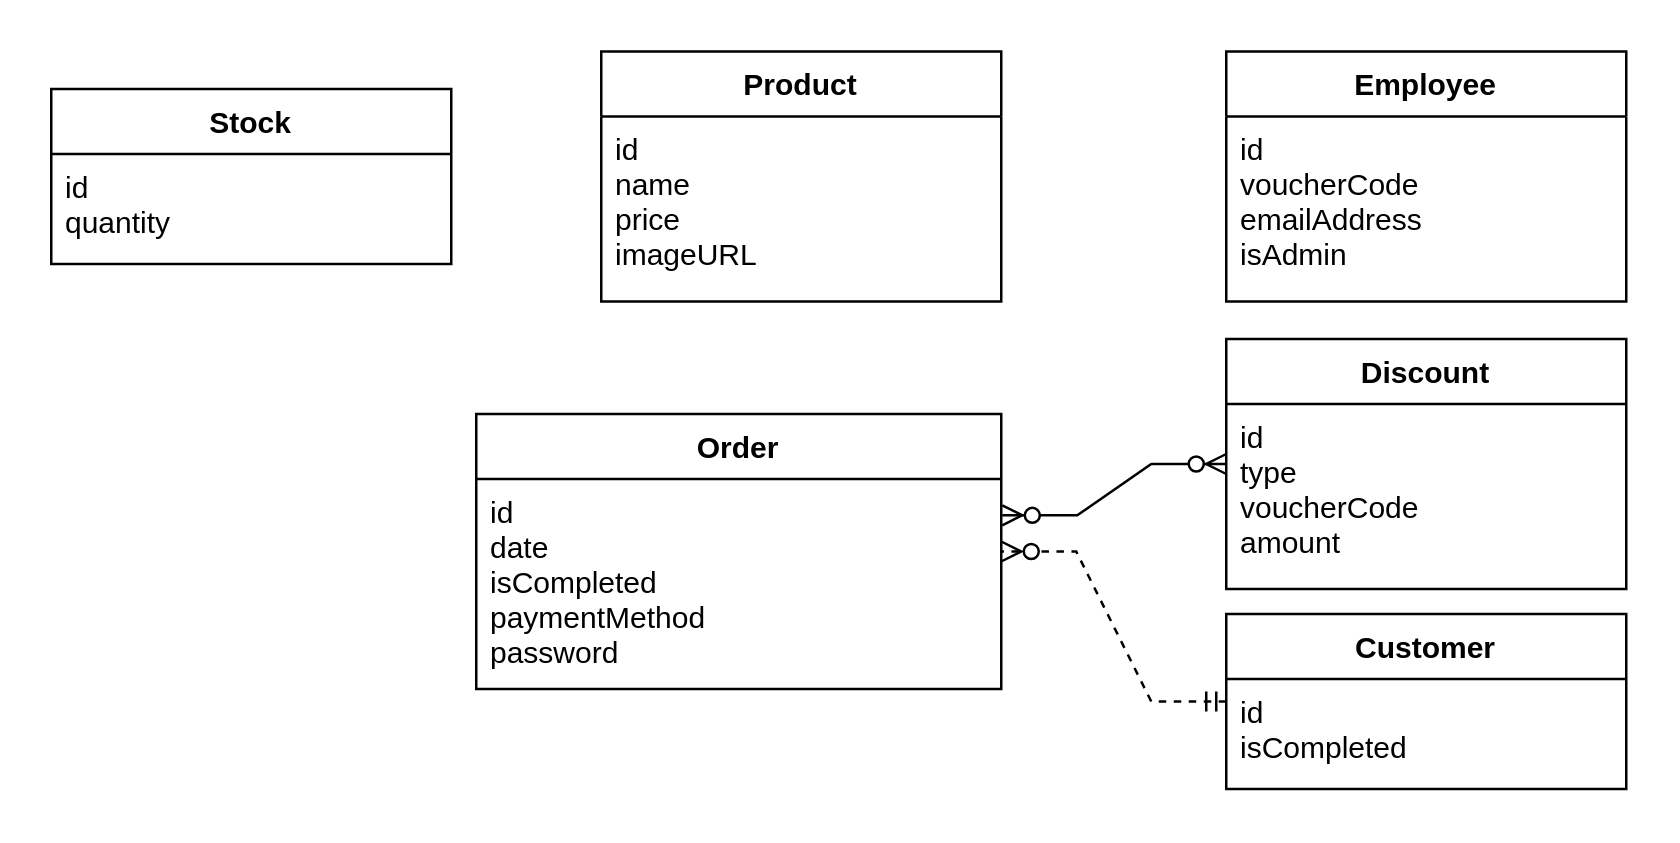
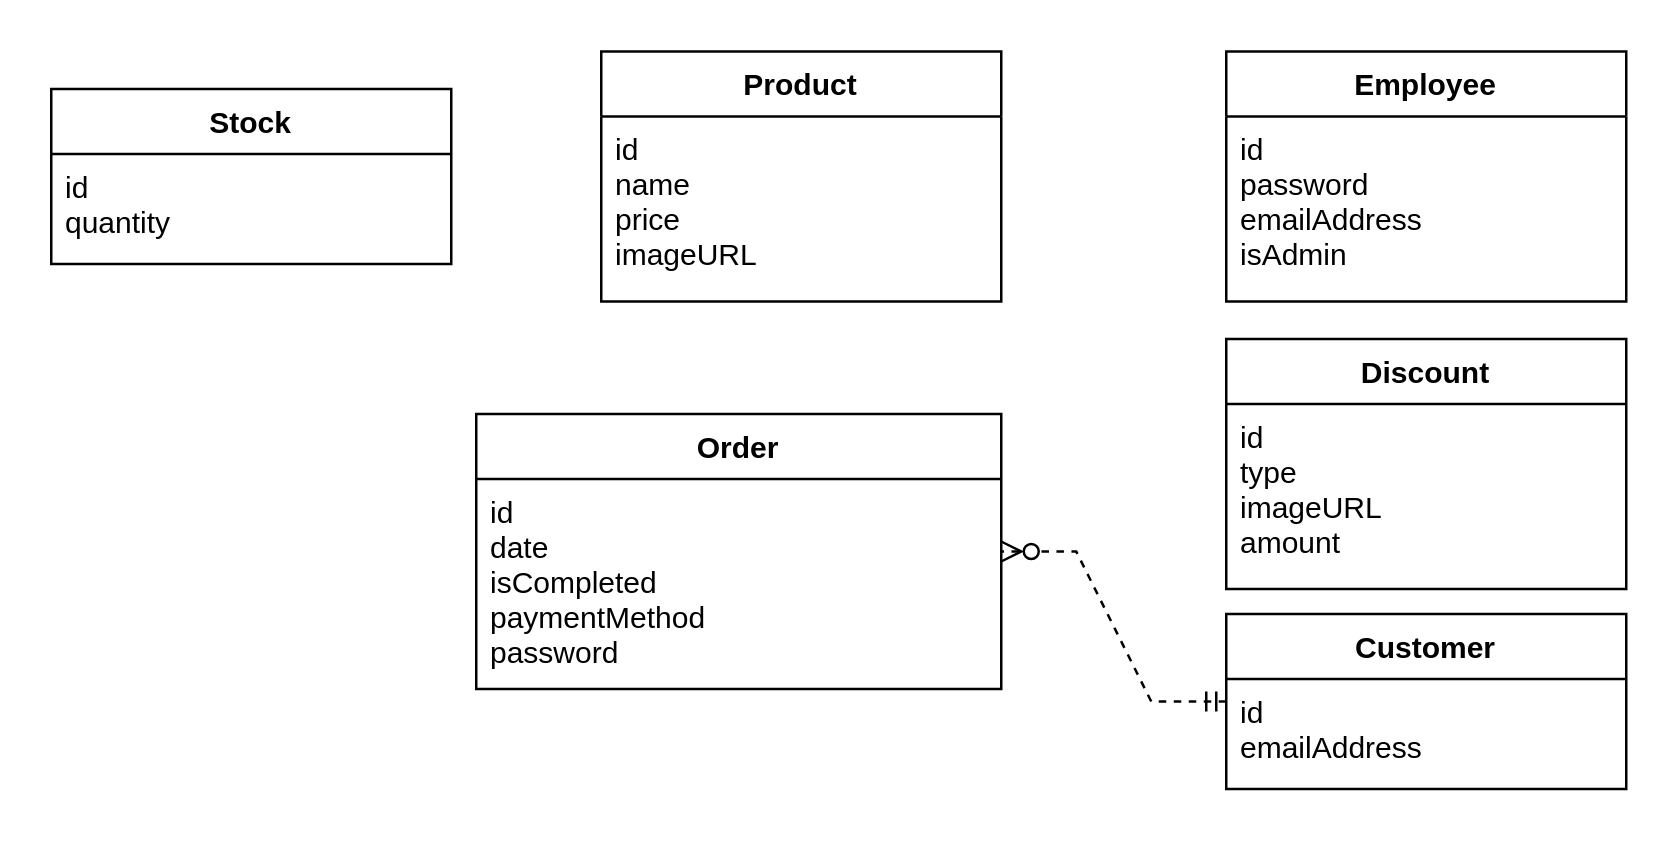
- <mxCell id="11" value="id&#10;voucherCode&#10;emailAddress&#10;isAdmin" style="text;strokeColor=none;fillColor=none;align=left;verticalAlign=top;spacingLeft=4;spacingRight=4;overflow=hidden;rotatable=0;points=[[0,0.5],[1,0.5]];portConstraint=eastwest;" vertex="1" parent="10"><mxGeometry y="26" width="160" height="74" as="geometry" /></mxCell>
+ <mxCell id="11" value="id&#10;password&#10;emailAddress&#10;isAdmin" style="text;strokeColor=none;fillColor=none;align=left;verticalAlign=top;spacingLeft=4;spacingRight=4;overflow=hidden;rotatable=0;points=[[0,0.5],[1,0.5]];portConstraint=eastwest;" vertex="1" parent="10"><mxGeometry y="26" width="160" height="74" as="geometry" /></mxCell>
- <mxCell id="7" value="id&#10;type&#10;voucherCode&#10;amount" style="text;strokeColor=none;fillColor=none;align=left;verticalAlign=top;spacingLeft=4;spacingRight=4;overflow=hidden;rotatable=0;points=[[0,0.5],[1,0.5]];portConstraint=eastwest;" vertex="1" parent="6"><mxGeometry y="26" width="160" height="74" as="geometry" /></mxCell>
+ <mxCell id="7" value="id&#10;type&#10;imageURL&#10;amount" style="text;strokeColor=none;fillColor=none;align=left;verticalAlign=top;spacingLeft=4;spacingRight=4;overflow=hidden;rotatable=0;points=[[0,0.5],[1,0.5]];portConstraint=eastwest;" vertex="1" parent="6"><mxGeometry y="26" width="160" height="74" as="geometry" /></mxCell>
- <mxCell id="14" value="" style="edgeStyle=entityRelationEdgeStyle;fontSize=12;html=1;endArrow=ERzeroToMany;endFill=1;startArrow=ERzeroToMany;rounded=0;exitX=1.002;exitY=0.173;exitDx=0;exitDy=0;exitPerimeter=0;" edge="1" parent="1" source="3" target="6"><mxGeometry width="100" height="100" relative="1" as="geometry"><mxPoint x="710" y="355" as="sourcePoint" /><mxPoint x="810" y="255" as="targetPoint" /></mxGeometry></mxCell>
- <mxCell id="5" value="id&#10;isCompleted" style="text;strokeColor=none;fillColor=none;align=left;verticalAlign=top;spacingLeft=4;spacingRight=4;overflow=hidden;rotatable=0;points=[[0,0.5],[1,0.5]];portConstraint=eastwest;" vertex="1" parent="4"><mxGeometry y="26" width="160" height="44" as="geometry" /></mxCell>
+ <mxCell id="5" value="id&#10;emailAddress" style="text;strokeColor=none;fillColor=none;align=left;verticalAlign=top;spacingLeft=4;spacingRight=4;overflow=hidden;rotatable=0;points=[[0,0.5],[1,0.5]];portConstraint=eastwest;" vertex="1" parent="4"><mxGeometry y="26" width="160" height="44" as="geometry" /></mxCell>
